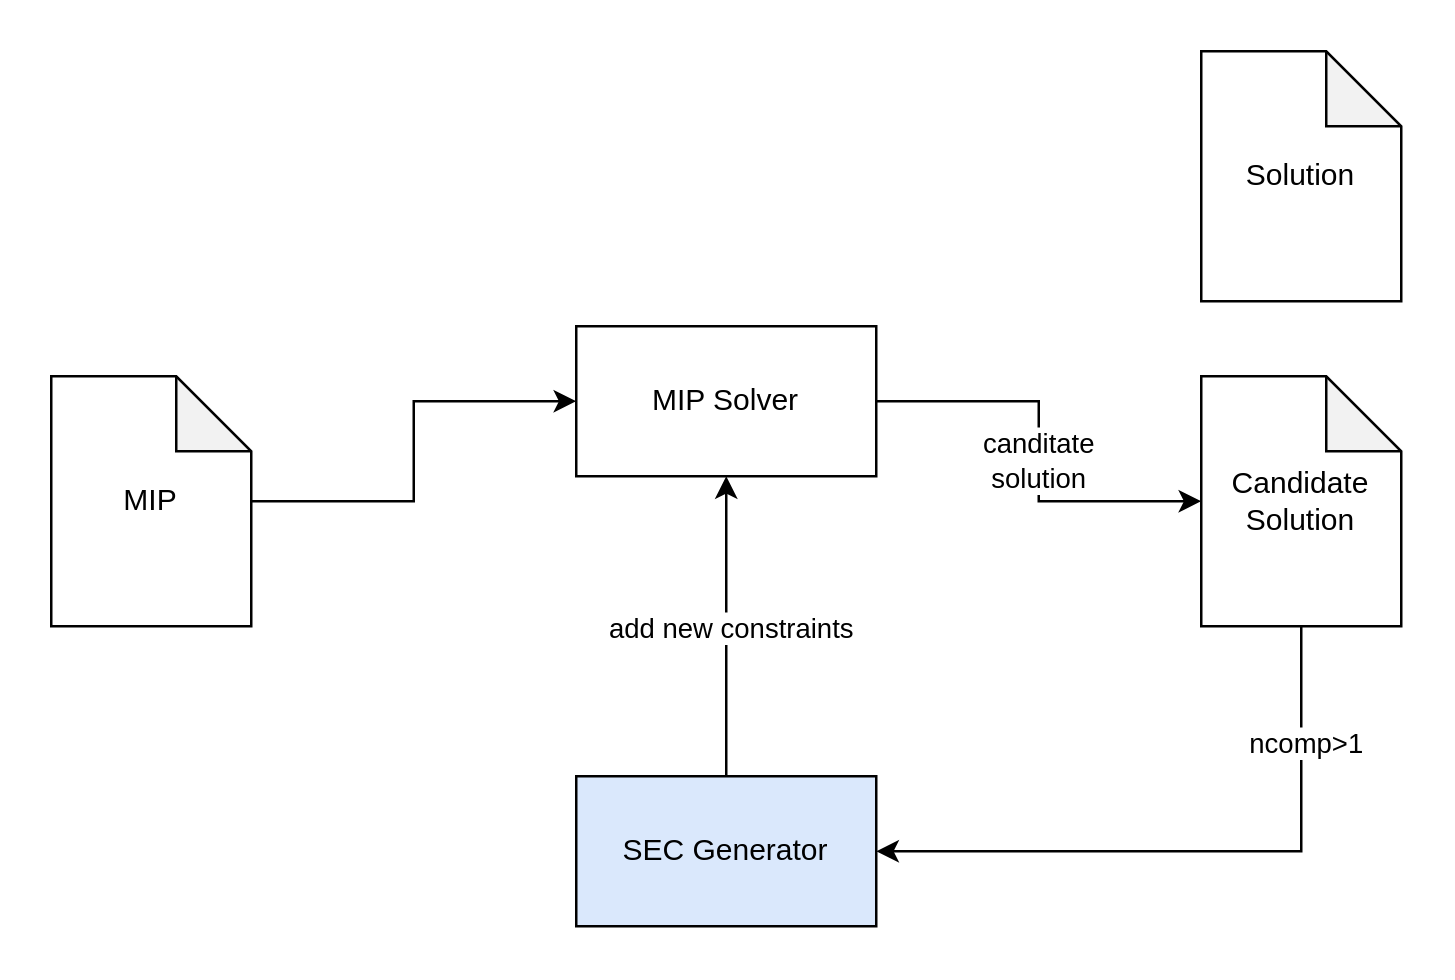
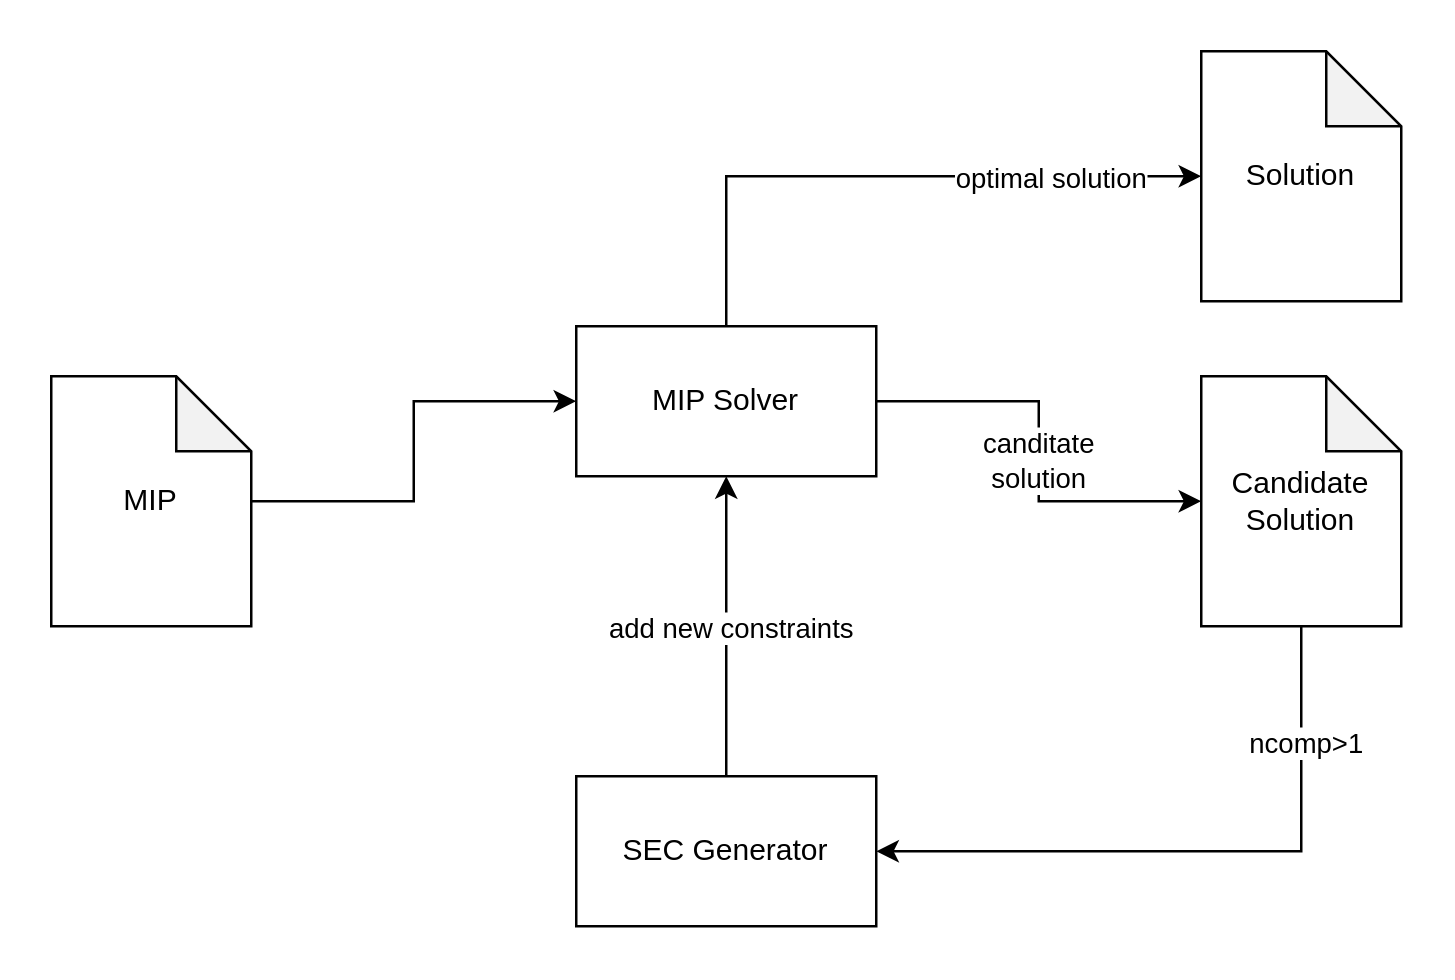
+ <mxCell id="14" style="edgeStyle=orthogonalEdgeStyle;rounded=0;orthogonalLoop=1;jettySize=auto;html=1;exitX=0.5;exitY=0;exitDx=0;exitDy=0;entryX=0;entryY=0.5;entryDx=0;entryDy=0;entryPerimeter=0;" parent="1" source="4" target="13" edge="1"><mxGeometry relative="1" as="geometry" /></mxCell>
+ <mxCell id="15" value="optimal solution" style="edgeLabel;html=1;align=center;verticalAlign=middle;resizable=0;points=[];" parent="14" vertex="1" connectable="0"><mxGeometry x="0.011" relative="1" as="geometry"><mxPoint x="63" as="offset" /></mxGeometry></mxCell>
- <mxCell id="7" value="SEC Generator" style="rounded=0;whiteSpace=wrap;html=1;fillColor=#dae8fc;" parent="1" vertex="1"><mxGeometry x="230" y="310" width="120" height="60" as="geometry" /></mxCell>
+ <mxCell id="7" value="SEC Generator" style="rounded=0;whiteSpace=wrap;html=1;" parent="1" vertex="1"><mxGeometry x="230" y="310" width="120" height="60" as="geometry" /></mxCell>
